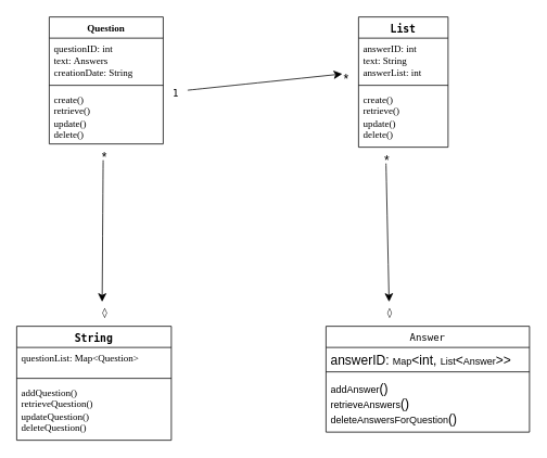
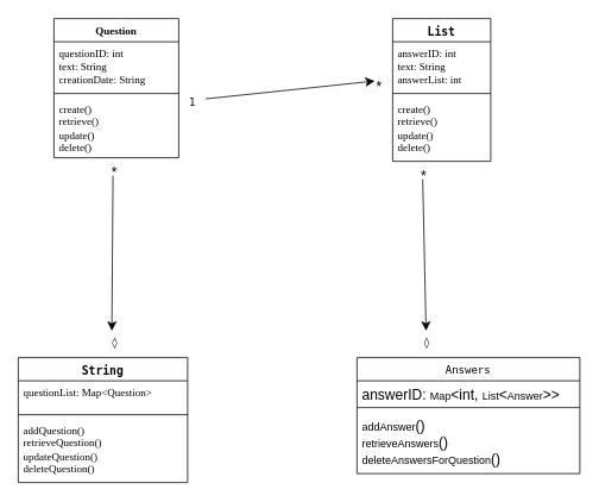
- <mxCell id="3" value="&lt;span style=&quot;caret-color: rgb(0, 0, 0); color: rgb(0, 0, 0);&quot;&gt;questionID:&amp;nbsp;&lt;/span&gt;&lt;span class=&quot;hljs-type&quot; style=&quot;caret-color: rgb(0, 0, 0); color: rgb(0, 0, 0);&quot;&gt;int&lt;/span&gt;&lt;span style=&quot;caret-color: rgb(0, 0, 0); color: rgb(0, 0, 0);&quot;&gt;&amp;nbsp;&lt;/span&gt;&lt;div&gt;&lt;span style=&quot;caret-color: rgb(0, 0, 0); color: rgb(0, 0, 0);&quot;&gt;text:&amp;nbsp;&lt;/span&gt;&lt;span class=&quot;hljs-type&quot; style=&quot;caret-color: rgb(0, 0, 0); color: rgb(0, 0, 0);&quot;&gt;Answers&lt;/span&gt;&lt;span style=&quot;caret-color: rgb(0, 0, 0); color: rgb(0, 0, 0);&quot;&gt;&amp;nbsp;&lt;/span&gt;&lt;/div&gt;&lt;div&gt;&lt;span style=&quot;caret-color: rgb(0, 0, 0); color: rgb(0, 0, 0);&quot;&gt;creationDate:&amp;nbsp;&lt;/span&gt;&lt;span class=&quot;hljs-type&quot; style=&quot;caret-color: rgb(0, 0, 0); color: rgb(0, 0, 0);&quot;&gt;String&lt;/span&gt;&lt;/div&gt;" style="text;strokeColor=none;fillColor=none;align=left;verticalAlign=top;spacingLeft=4;spacingRight=4;overflow=hidden;rotatable=0;points=[[0,0.5],[1,0.5]];portConstraint=eastwest;whiteSpace=wrap;html=1;fontFamily=Verdana;fontSize=12;" vertex="1" parent="2"><mxGeometry y="26" width="140" height="54" as="geometry" /></mxCell>
+ <mxCell id="3" value="&lt;span style=&quot;caret-color: rgb(0, 0, 0); color: rgb(0, 0, 0);&quot;&gt;questionID:&amp;nbsp;&lt;/span&gt;&lt;span class=&quot;hljs-type&quot; style=&quot;caret-color: rgb(0, 0, 0); color: rgb(0, 0, 0);&quot;&gt;int&lt;/span&gt;&lt;span style=&quot;caret-color: rgb(0, 0, 0); color: rgb(0, 0, 0);&quot;&gt;&amp;nbsp;&lt;/span&gt;&lt;div&gt;&lt;span style=&quot;caret-color: rgb(0, 0, 0); color: rgb(0, 0, 0);&quot;&gt;text:&amp;nbsp;&lt;/span&gt;&lt;span class=&quot;hljs-type&quot; style=&quot;caret-color: rgb(0, 0, 0); color: rgb(0, 0, 0);&quot;&gt;String&lt;/span&gt;&lt;span style=&quot;caret-color: rgb(0, 0, 0); color: rgb(0, 0, 0);&quot;&gt;&amp;nbsp;&lt;/span&gt;&lt;/div&gt;&lt;div&gt;&lt;span style=&quot;caret-color: rgb(0, 0, 0); color: rgb(0, 0, 0);&quot;&gt;creationDate:&amp;nbsp;&lt;/span&gt;&lt;span class=&quot;hljs-type&quot; style=&quot;caret-color: rgb(0, 0, 0); color: rgb(0, 0, 0);&quot;&gt;String&lt;/span&gt;&lt;/div&gt;" style="text;strokeColor=none;fillColor=none;align=left;verticalAlign=top;spacingLeft=4;spacingRight=4;overflow=hidden;rotatable=0;points=[[0,0.5],[1,0.5]];portConstraint=eastwest;whiteSpace=wrap;html=1;fontFamily=Verdana;fontSize=12;" vertex="1" parent="2"><mxGeometry y="26" width="140" height="54" as="geometry" /></mxCell>
- <mxCell id="14" value="&lt;code style=&quot;font-weight: 400; text-align: start; caret-color: rgb(0, 0, 0); color: rgb(0, 0, 0);&quot; data-end=&quot;1288&quot; data-start=&quot;1279&quot;&gt;Answer&lt;/code&gt;" style="swimlane;fontStyle=1;align=center;verticalAlign=top;childLayout=stackLayout;horizontal=1;startSize=26;horizontalStack=0;resizeParent=1;resizeParentMax=0;resizeLast=0;collapsible=1;marginBottom=0;whiteSpace=wrap;html=1;" vertex="1" parent="1"><mxGeometry x="400" y="400" width="250" height="130" as="geometry" /></mxCell>
+ <mxCell id="14" value="&lt;code style=&quot;font-weight: 400; text-align: start; caret-color: rgb(0, 0, 0); color: rgb(0, 0, 0);&quot; data-end=&quot;1288&quot; data-start=&quot;1279&quot;&gt;Answers&lt;/code&gt;" style="swimlane;fontStyle=1;align=center;verticalAlign=top;childLayout=stackLayout;horizontal=1;startSize=26;horizontalStack=0;resizeParent=1;resizeParentMax=0;resizeLast=0;collapsible=1;marginBottom=0;whiteSpace=wrap;html=1;" vertex="1" parent="1"><mxGeometry x="400" y="400" width="250" height="130" as="geometry" /></mxCell>
